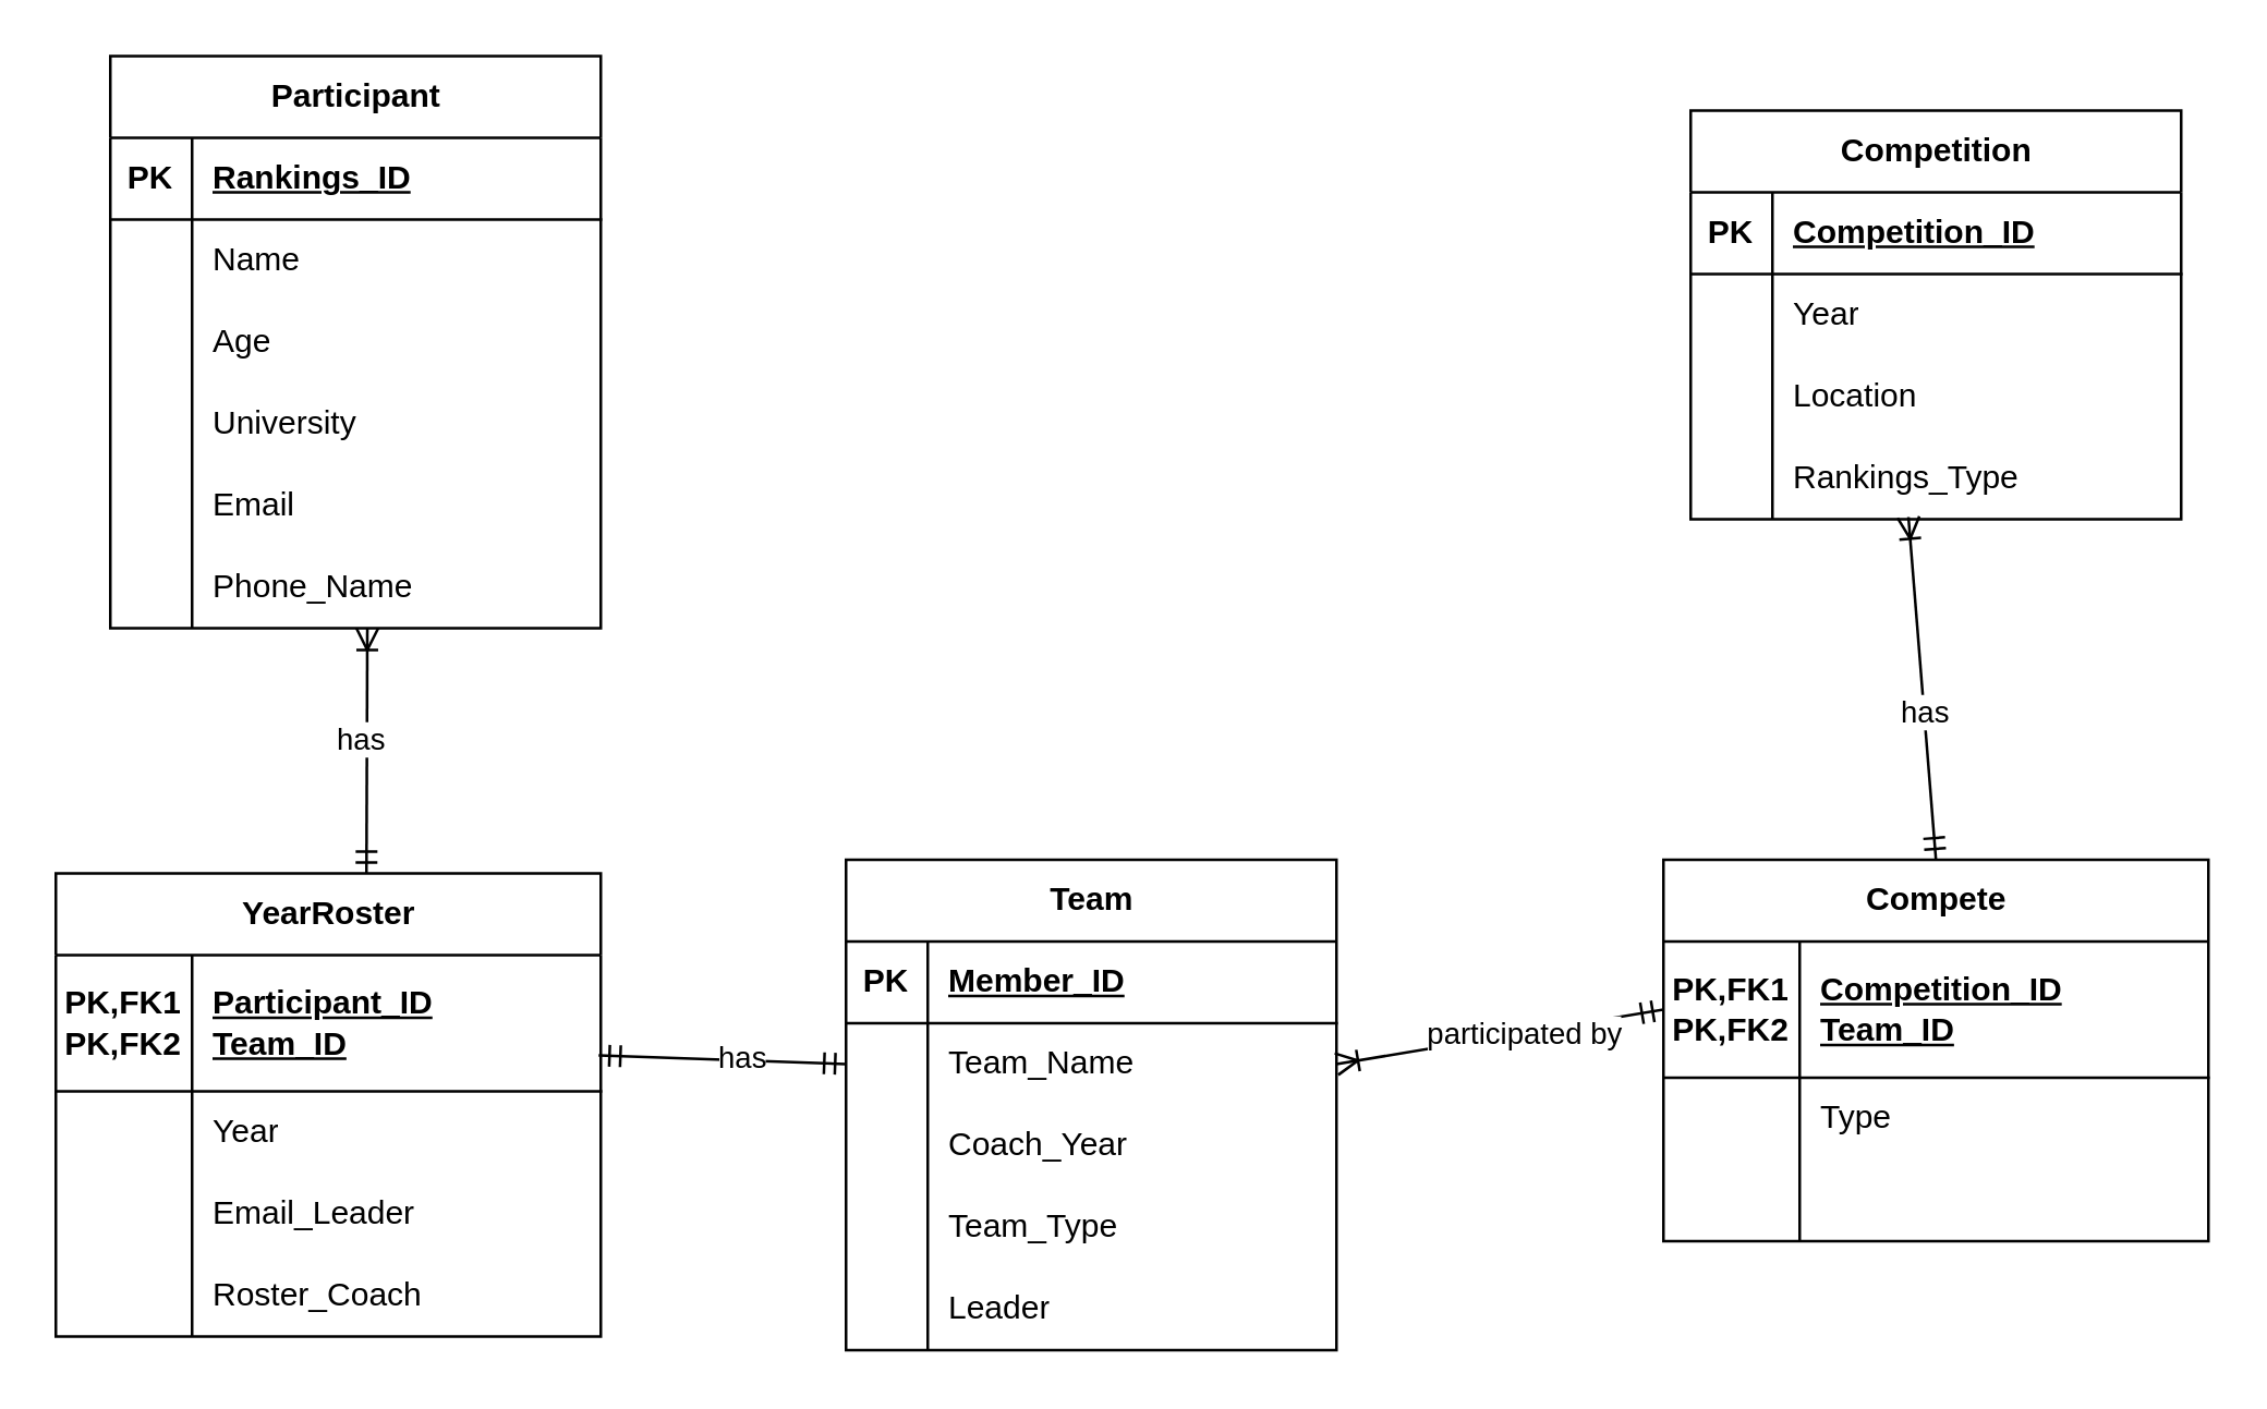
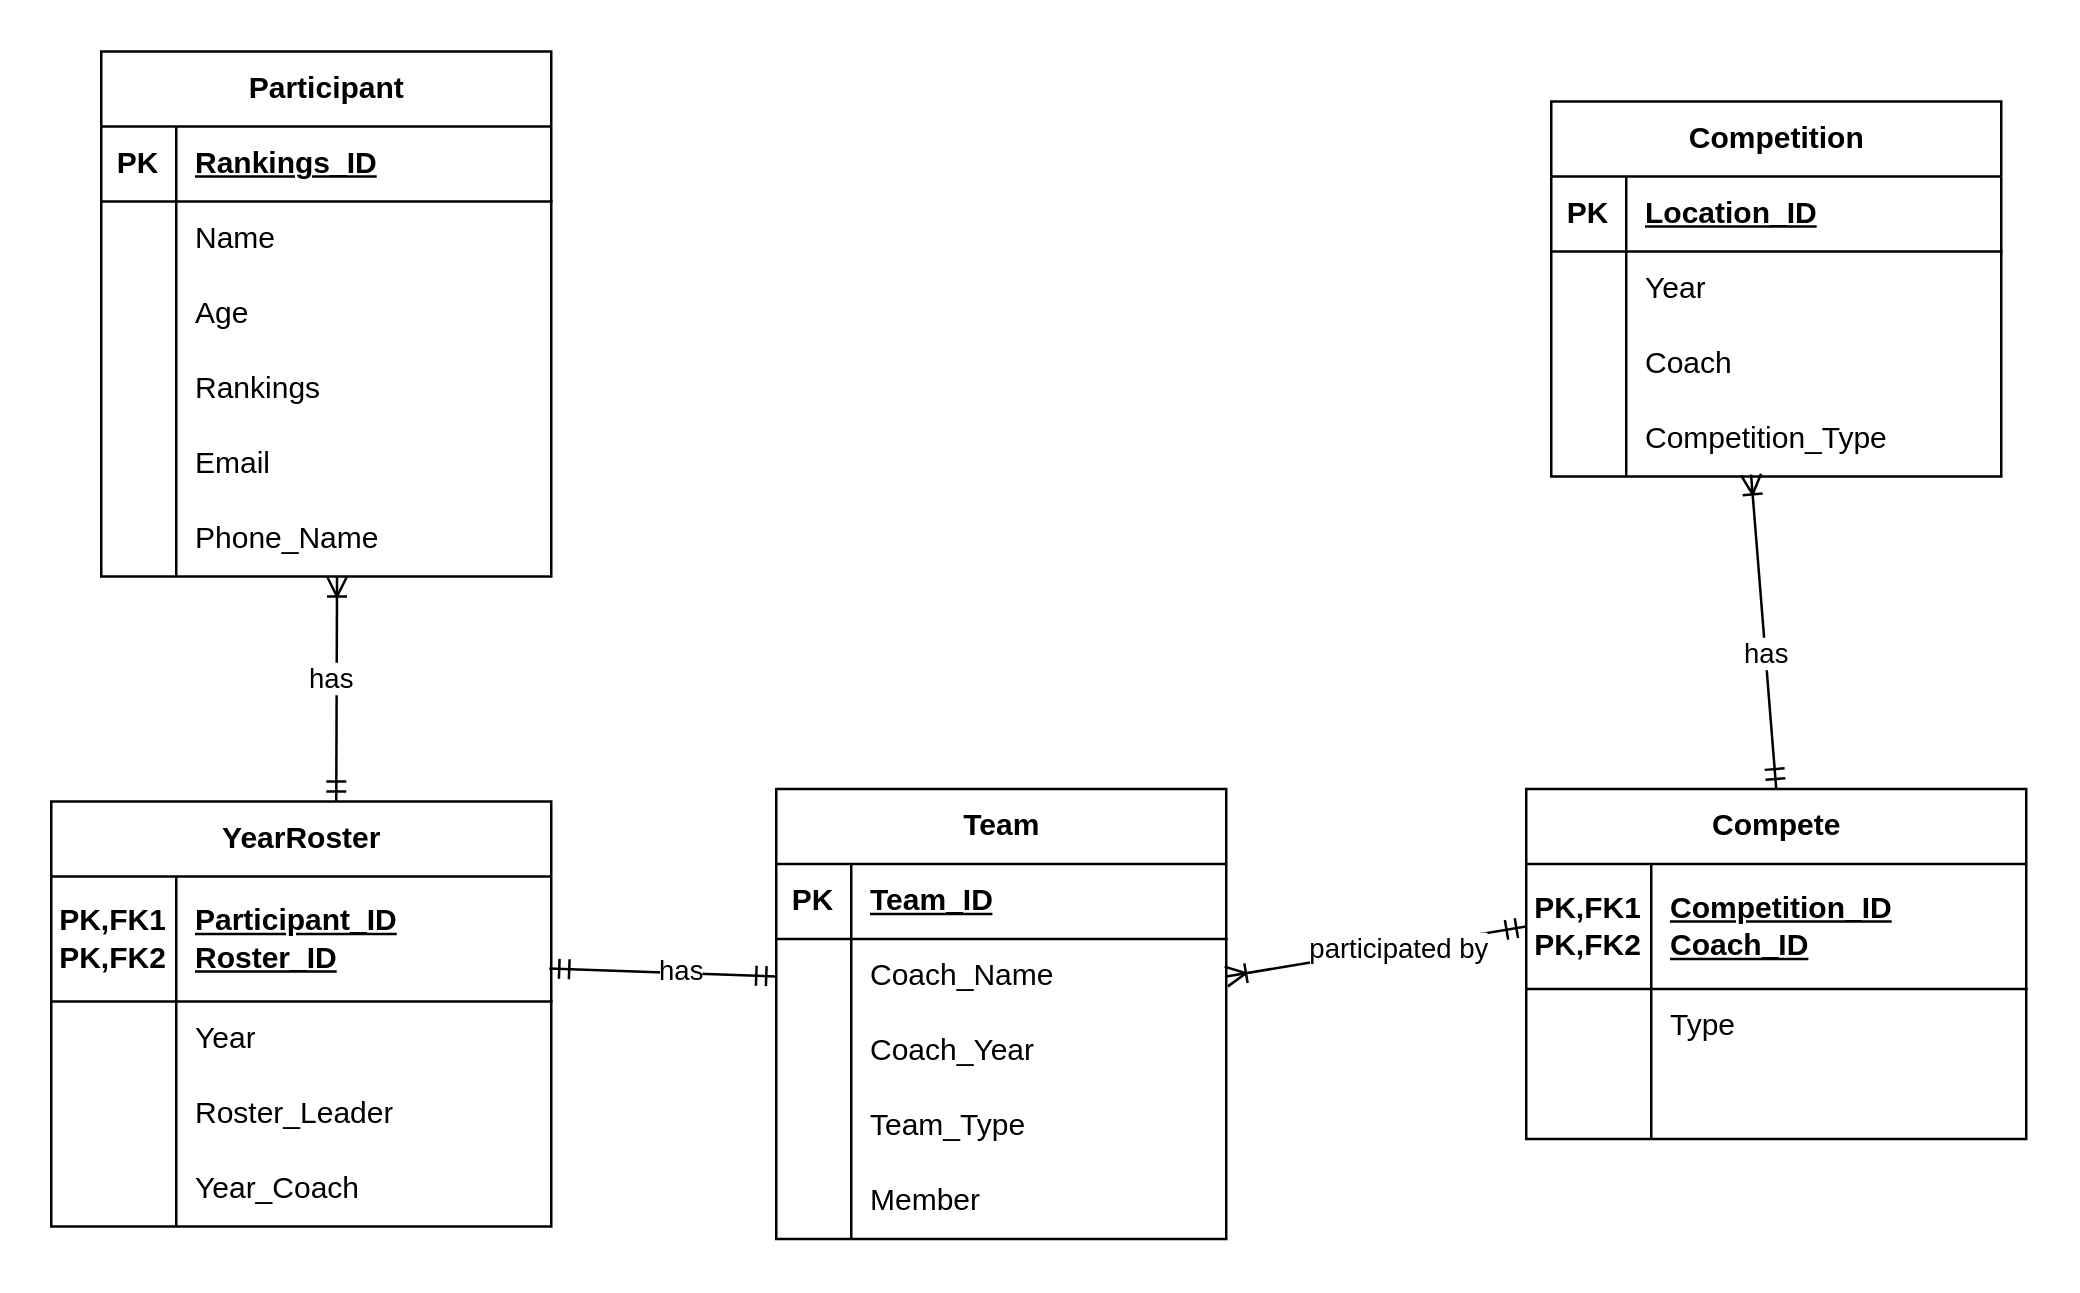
- <mxCell id="40" value="Competition_ID" style="shape=partialRectangle;connectable=0;fillColor=none;top=0;left=0;bottom=0;right=0;align=left;spacingLeft=6;fontStyle=5;overflow=hidden;whiteSpace=wrap;html=1;" vertex="1" parent="38"><mxGeometry x="30" width="150" height="30" as="geometry"><mxRectangle width="150" height="30" as="alternateBounds" /></mxGeometry></mxCell>
+ <mxCell id="40" value="Location_ID" style="shape=partialRectangle;connectable=0;fillColor=none;top=0;left=0;bottom=0;right=0;align=left;spacingLeft=6;fontStyle=5;overflow=hidden;whiteSpace=wrap;html=1;" vertex="1" parent="38"><mxGeometry x="30" width="150" height="30" as="geometry"><mxRectangle width="150" height="30" as="alternateBounds" /></mxGeometry></mxCell>
- <mxCell id="46" value="Location" style="shape=partialRectangle;connectable=0;fillColor=none;top=0;left=0;bottom=0;right=0;align=left;spacingLeft=6;overflow=hidden;whiteSpace=wrap;html=1;" vertex="1" parent="44"><mxGeometry x="30" width="150" height="30" as="geometry"><mxRectangle width="150" height="30" as="alternateBounds" /></mxGeometry></mxCell>
+ <mxCell id="46" value="Coach" style="shape=partialRectangle;connectable=0;fillColor=none;top=0;left=0;bottom=0;right=0;align=left;spacingLeft=6;overflow=hidden;whiteSpace=wrap;html=1;" vertex="1" parent="44"><mxGeometry x="30" width="150" height="30" as="geometry"><mxRectangle width="150" height="30" as="alternateBounds" /></mxGeometry></mxCell>
- <mxCell id="14" value="University" style="shape=partialRectangle;connectable=0;fillColor=none;top=0;left=0;bottom=0;right=0;align=left;spacingLeft=6;overflow=hidden;whiteSpace=wrap;html=1;" vertex="1" parent="12"><mxGeometry x="30" width="150" height="30" as="geometry"><mxRectangle width="150" height="30" as="alternateBounds" /></mxGeometry></mxCell>
+ <mxCell id="14" value="Rankings" style="shape=partialRectangle;connectable=0;fillColor=none;top=0;left=0;bottom=0;right=0;align=left;spacingLeft=6;overflow=hidden;whiteSpace=wrap;html=1;" vertex="1" parent="12"><mxGeometry x="30" width="150" height="30" as="geometry"><mxRectangle width="150" height="30" as="alternateBounds" /></mxGeometry></mxCell>
- <mxCell id="49" value="Rankings_Type" style="shape=partialRectangle;connectable=0;fillColor=none;top=0;left=0;bottom=0;right=0;align=left;spacingLeft=6;overflow=hidden;whiteSpace=wrap;html=1;" vertex="1" parent="47"><mxGeometry x="30" width="150" height="30" as="geometry"><mxRectangle width="150" height="30" as="alternateBounds" /></mxGeometry></mxCell>
+ <mxCell id="49" value="Competition_Type" style="shape=partialRectangle;connectable=0;fillColor=none;top=0;left=0;bottom=0;right=0;align=left;spacingLeft=6;overflow=hidden;whiteSpace=wrap;html=1;" vertex="1" parent="47"><mxGeometry x="30" width="150" height="30" as="geometry"><mxRectangle width="150" height="30" as="alternateBounds" /></mxGeometry></mxCell>
- <mxCell id="24" value="Member_ID" style="shape=partialRectangle;connectable=0;fillColor=none;top=0;left=0;bottom=0;right=0;align=left;spacingLeft=6;fontStyle=5;overflow=hidden;whiteSpace=wrap;html=1;" vertex="1" parent="22"><mxGeometry x="30" width="150" height="30" as="geometry"><mxRectangle width="150" height="30" as="alternateBounds" /></mxGeometry></mxCell>
+ <mxCell id="24" value="Team_ID" style="shape=partialRectangle;connectable=0;fillColor=none;top=0;left=0;bottom=0;right=0;align=left;spacingLeft=6;fontStyle=5;overflow=hidden;whiteSpace=wrap;html=1;" vertex="1" parent="22"><mxGeometry x="30" width="150" height="30" as="geometry"><mxRectangle width="150" height="30" as="alternateBounds" /></mxGeometry></mxCell>
- <mxCell id="70" value="Competition_ID&lt;div&gt;Team_ID&lt;/div&gt;" style="shape=partialRectangle;connectable=0;fillColor=none;top=0;left=0;bottom=0;right=0;align=left;spacingLeft=6;fontStyle=5;overflow=hidden;whiteSpace=wrap;html=1;" vertex="1" parent="68"><mxGeometry x="50" width="150" height="50" as="geometry"><mxRectangle width="150" height="50" as="alternateBounds" /></mxGeometry></mxCell>
+ <mxCell id="70" value="Competition_ID&lt;div&gt;Coach_ID&lt;/div&gt;" style="shape=partialRectangle;connectable=0;fillColor=none;top=0;left=0;bottom=0;right=0;align=left;spacingLeft=6;fontStyle=5;overflow=hidden;whiteSpace=wrap;html=1;" vertex="1" parent="68"><mxGeometry x="50" width="150" height="50" as="geometry"><mxRectangle width="150" height="50" as="alternateBounds" /></mxGeometry></mxCell>
- <mxCell id="53" value="Participant_ID&lt;div&gt;Team_ID&lt;/div&gt;" style="shape=partialRectangle;connectable=0;fillColor=none;top=0;left=0;bottom=0;right=0;align=left;spacingLeft=6;fontStyle=5;overflow=hidden;whiteSpace=wrap;html=1;" vertex="1" parent="51"><mxGeometry x="50" width="150" height="50" as="geometry"><mxRectangle width="150" height="50" as="alternateBounds" /></mxGeometry></mxCell>
+ <mxCell id="53" value="Participant_ID&lt;div&gt;Roster_ID&lt;/div&gt;" style="shape=partialRectangle;connectable=0;fillColor=none;top=0;left=0;bottom=0;right=0;align=left;spacingLeft=6;fontStyle=5;overflow=hidden;whiteSpace=wrap;html=1;" vertex="1" parent="51"><mxGeometry x="50" width="150" height="50" as="geometry"><mxRectangle width="150" height="50" as="alternateBounds" /></mxGeometry></mxCell>
- <mxCell id="27" value="Team_Name" style="shape=partialRectangle;connectable=0;fillColor=none;top=0;left=0;bottom=0;right=0;align=left;spacingLeft=6;overflow=hidden;whiteSpace=wrap;html=1;" vertex="1" parent="25"><mxGeometry x="30" width="150" height="30" as="geometry"><mxRectangle width="150" height="30" as="alternateBounds" /></mxGeometry></mxCell>
+ <mxCell id="27" value="Coach_Name" style="shape=partialRectangle;connectable=0;fillColor=none;top=0;left=0;bottom=0;right=0;align=left;spacingLeft=6;overflow=hidden;whiteSpace=wrap;html=1;" vertex="1" parent="25"><mxGeometry x="30" width="150" height="30" as="geometry"><mxRectangle width="150" height="30" as="alternateBounds" /></mxGeometry></mxCell>
- <mxCell id="59" value="Email_Leader" style="shape=partialRectangle;connectable=0;fillColor=none;top=0;left=0;bottom=0;right=0;align=left;spacingLeft=6;overflow=hidden;whiteSpace=wrap;html=1;" vertex="1" parent="57"><mxGeometry x="50" width="150" height="30" as="geometry"><mxRectangle width="150" height="30" as="alternateBounds" /></mxGeometry></mxCell>
+ <mxCell id="59" value="Roster_Leader" style="shape=partialRectangle;connectable=0;fillColor=none;top=0;left=0;bottom=0;right=0;align=left;spacingLeft=6;overflow=hidden;whiteSpace=wrap;html=1;" vertex="1" parent="57"><mxGeometry x="50" width="150" height="30" as="geometry"><mxRectangle width="150" height="30" as="alternateBounds" /></mxGeometry></mxCell>
- <mxCell id="62" value="Roster_Coach" style="shape=partialRectangle;connectable=0;fillColor=none;top=0;left=0;bottom=0;right=0;align=left;spacingLeft=6;overflow=hidden;whiteSpace=wrap;html=1;" vertex="1" parent="60"><mxGeometry x="50" width="150" height="30" as="geometry"><mxRectangle width="150" height="30" as="alternateBounds" /></mxGeometry></mxCell>
+ <mxCell id="62" value="Year_Coach" style="shape=partialRectangle;connectable=0;fillColor=none;top=0;left=0;bottom=0;right=0;align=left;spacingLeft=6;overflow=hidden;whiteSpace=wrap;html=1;" vertex="1" parent="60"><mxGeometry x="50" width="150" height="30" as="geometry"><mxRectangle width="150" height="30" as="alternateBounds" /></mxGeometry></mxCell>
- <mxCell id="36" value="Leader" style="shape=partialRectangle;connectable=0;fillColor=none;top=0;left=0;bottom=0;right=0;align=left;spacingLeft=6;overflow=hidden;whiteSpace=wrap;html=1;" vertex="1" parent="34"><mxGeometry x="30" width="150" height="30" as="geometry"><mxRectangle width="150" height="30" as="alternateBounds" /></mxGeometry></mxCell>
+ <mxCell id="36" value="Member" style="shape=partialRectangle;connectable=0;fillColor=none;top=0;left=0;bottom=0;right=0;align=left;spacingLeft=6;overflow=hidden;whiteSpace=wrap;html=1;" vertex="1" parent="34"><mxGeometry x="30" width="150" height="30" as="geometry"><mxRectangle width="150" height="30" as="alternateBounds" /></mxGeometry></mxCell>
